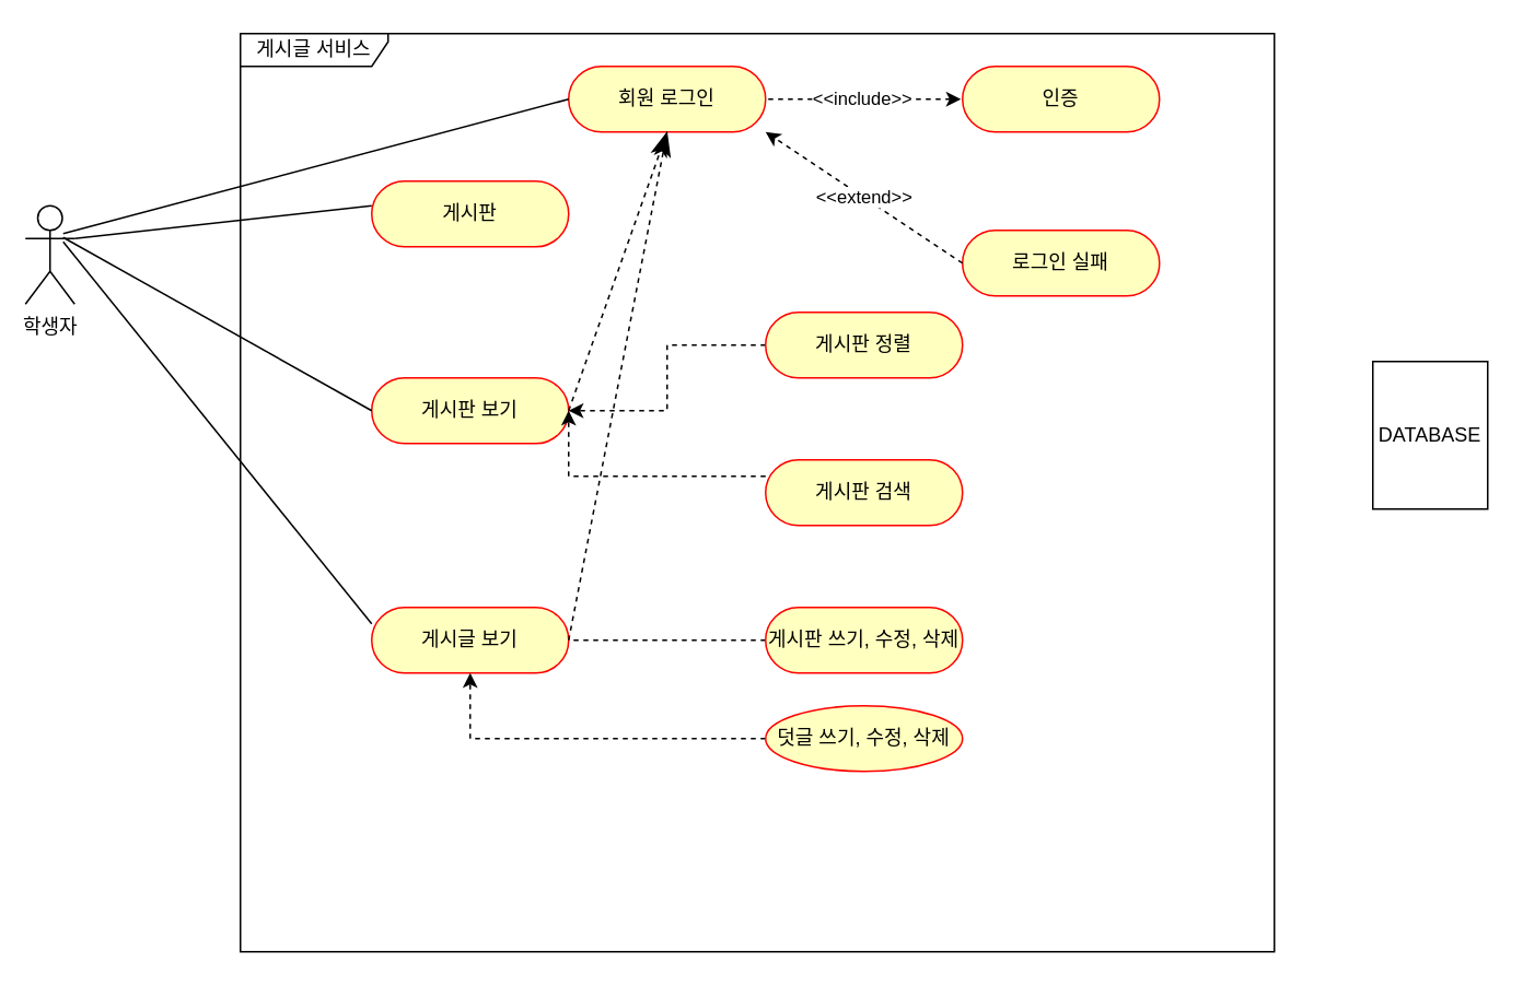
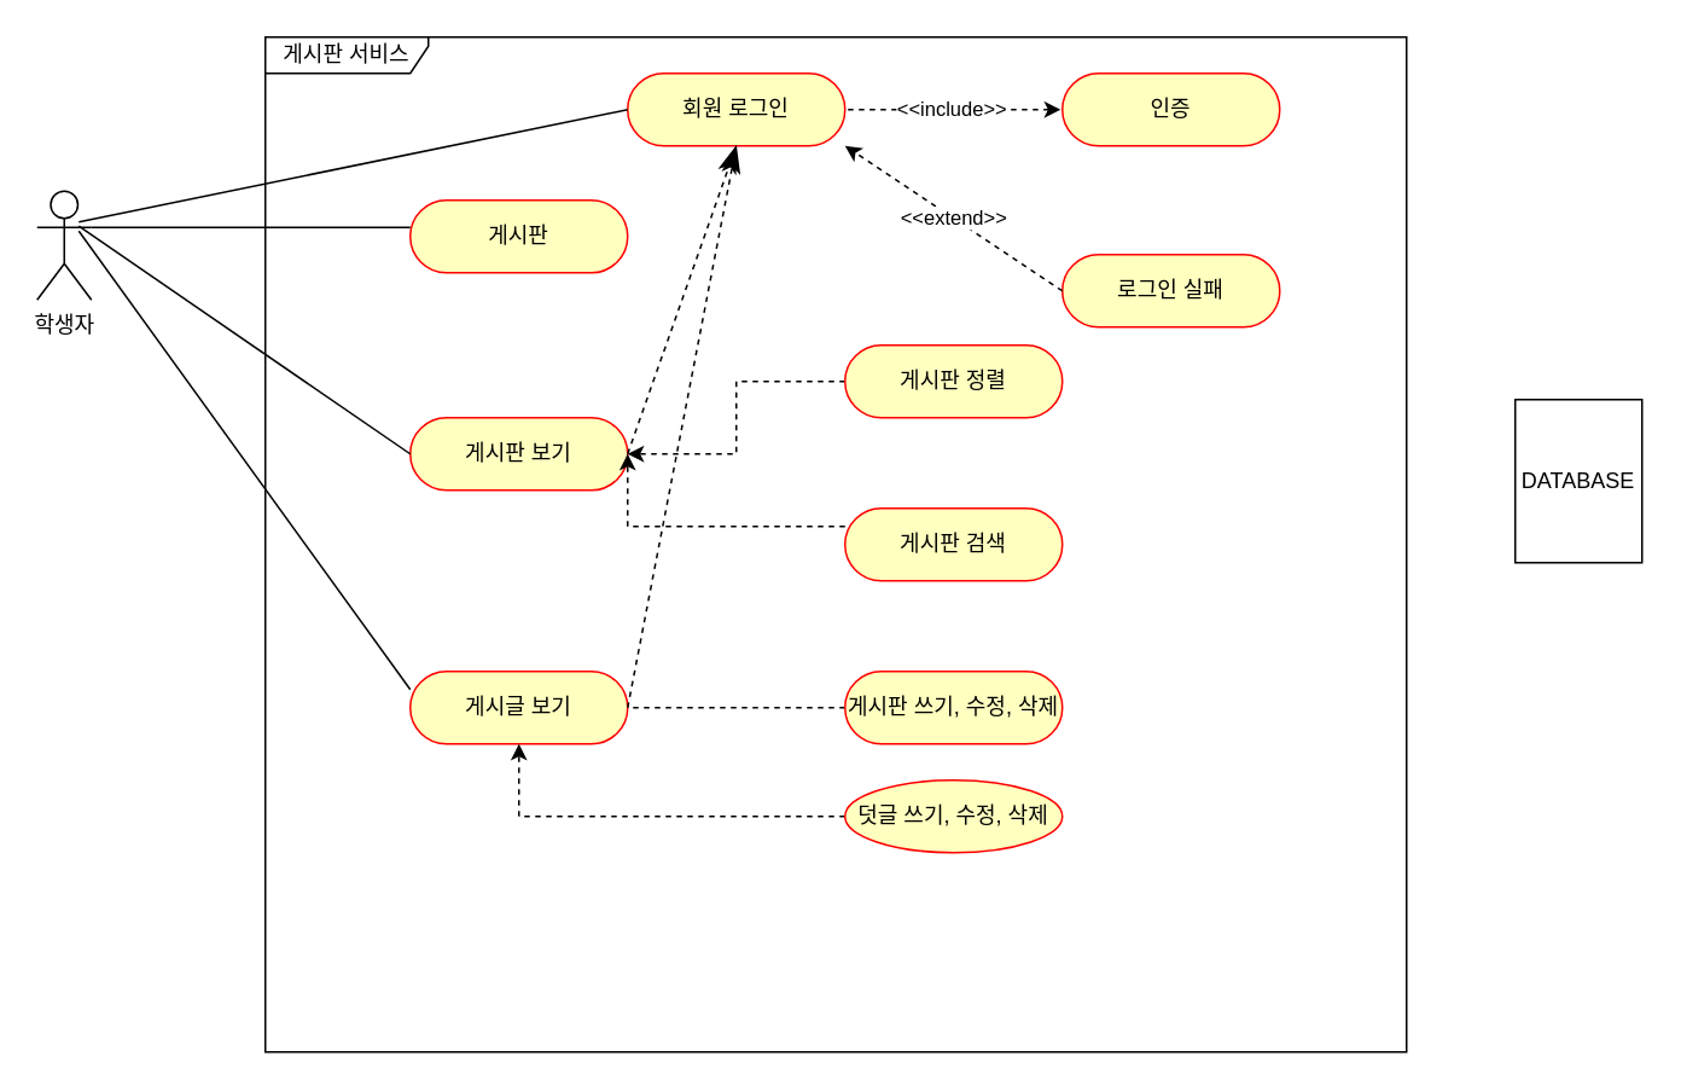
- <mxCell id="3" value="게시글 서비스" style="shape=umlFrame;whiteSpace=wrap;html=1;pointerEvents=0;width=90;height=20;" vertex="1" parent="1"><mxGeometry x="146" y="20" width="630" height="560" as="geometry" /></mxCell>
+ <mxCell id="3" value="게시판 서비스" style="shape=umlFrame;whiteSpace=wrap;html=1;pointerEvents=0;width=90;height=20;" vertex="1" parent="1"><mxGeometry x="146" y="20" width="630" height="560" as="geometry" /></mxCell>
- <mxCell id="2" value="학생자" style="shape=umlActor;verticalLabelPosition=bottom;verticalAlign=top;html=1;" vertex="1" parent="1"><mxGeometry x="15" y="125" width="30" height="60" as="geometry" /></mxCell>
+ <mxCell id="2" value="학생자" style="shape=umlActor;verticalLabelPosition=bottom;verticalAlign=top;html=1;" vertex="1" parent="1"><mxGeometry x="20" y="105" width="30" height="60" as="geometry" /></mxCell>
